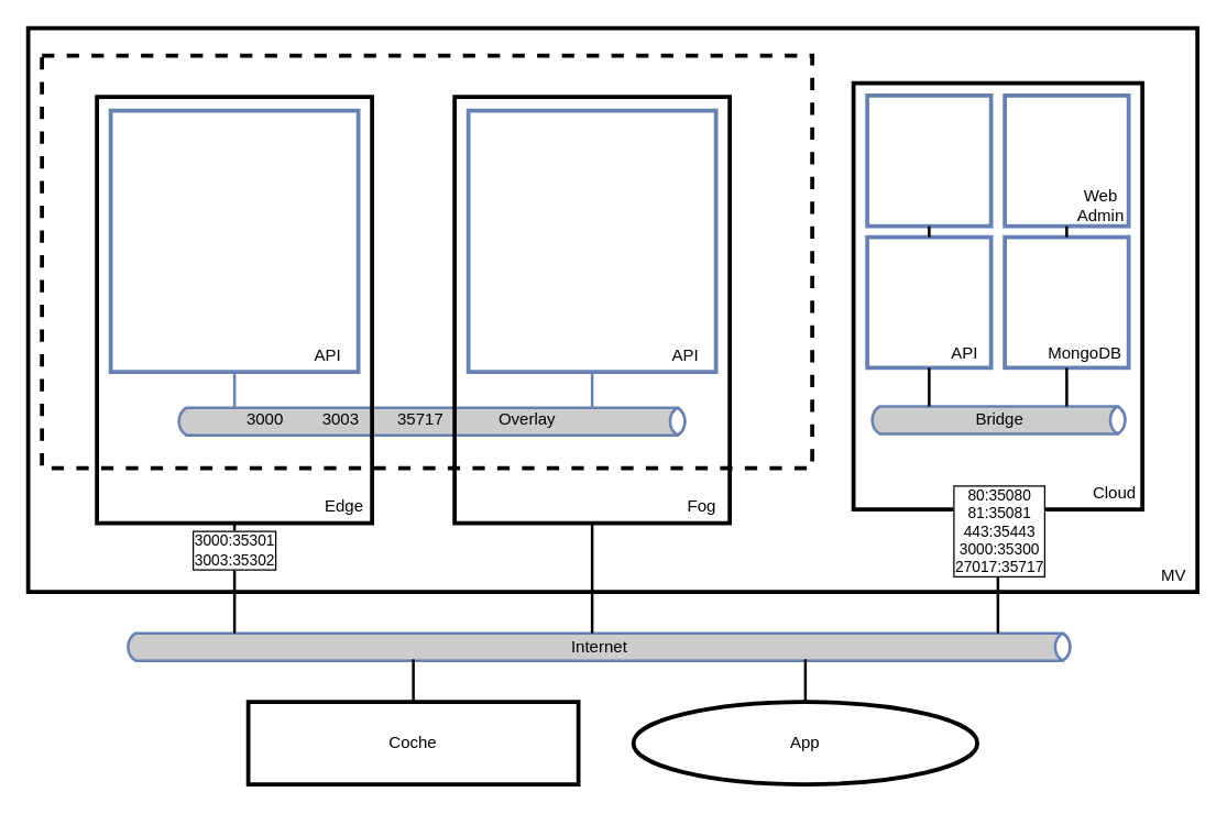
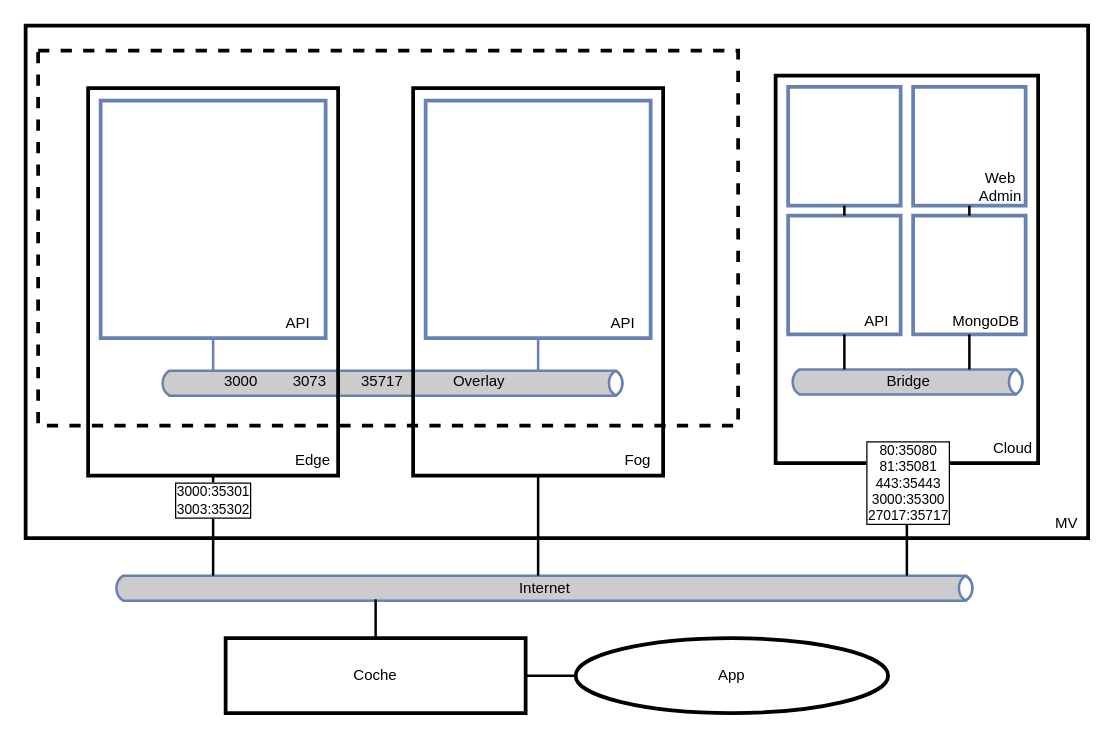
- <mxCell id="39" value="3003" style="text;html=1;strokeColor=none;fillColor=none;align=center;verticalAlign=middle;whiteSpace=wrap;rounded=0;fontColor=#000000;" vertex="1" parent="37"><mxGeometry x="65.36" width="44.64" height="20" as="geometry" /></mxCell>
+ <mxCell id="39" value="3073" style="text;html=1;strokeColor=none;fillColor=none;align=center;verticalAlign=middle;whiteSpace=wrap;rounded=0;fontColor=#000000;" vertex="1" parent="37"><mxGeometry x="65.36" width="44.64" height="20" as="geometry" /></mxCell>
- <mxCell id="46" style="edgeStyle=none;rounded=0;orthogonalLoop=1;jettySize=auto;html=1;endArrow=none;endFill=0;strokeColor=#000000;strokeWidth=2;fillColor=#ffffff;fontColor=#000000;" edge="1" parent="1" source="47" target="30"><mxGeometry relative="1" as="geometry" /></mxCell>
+ <mxCell id="46" style="edgeStyle=none;rounded=0;orthogonalLoop=1;jettySize=auto;html=1;endArrow=none;endFill=0;strokeColor=#000000;strokeWidth=2;fillColor=#ffffff;fontColor=#000000;" edge="1" parent="1" source="47" target="45"><mxGeometry relative="1" as="geometry" /></mxCell>
